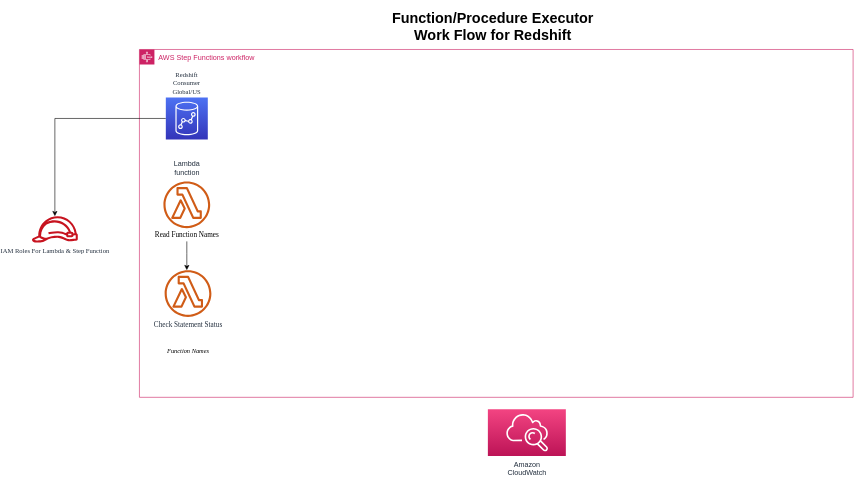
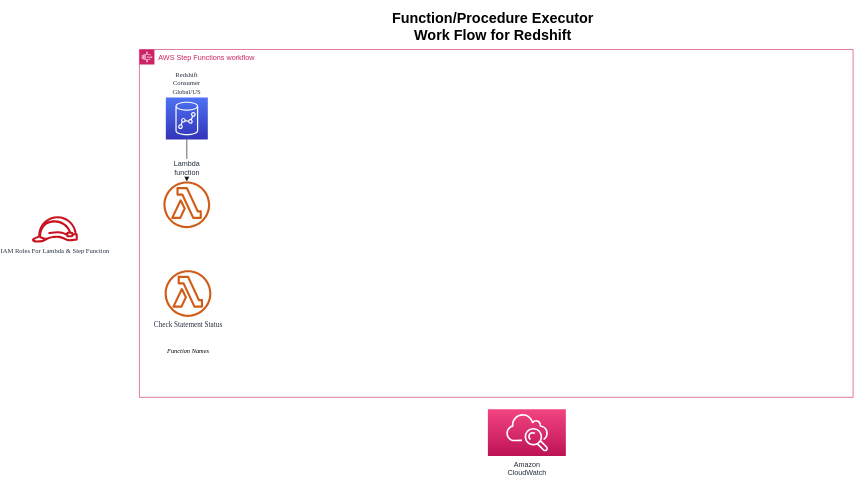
- <mxCell id="5" value="" style="edgeStyle=orthogonalEdgeStyle;rounded=0;orthogonalLoop=1;jettySize=auto;html=1;fontFamily=Verdana;fontSize=12;" edge="1" parent="4" source="6" target="3"><mxGeometry relative="1" as="geometry" /></mxCell>
+ <mxCell id="5" value="" style="edgeStyle=orthogonalEdgeStyle;rounded=0;orthogonalLoop=1;jettySize=auto;html=1;fontFamily=Verdana;fontSize=12;" edge="1" parent="4" source="6" target="10"><mxGeometry relative="1" as="geometry" /></mxCell>
- <mxCell id="9" value="Read Function Names" style="text;strokeColor=none;align=center;fillColor=none;verticalAlign=middle;rounded=0;fontSize=12;fontFamily=Verdana;html=1;" vertex="1" parent="4"><mxGeometry x="9" y="298" width="140" height="22" as="geometry" /></mxCell>
- <mxCell id="8" value="" style="edgeStyle=orthogonalEdgeStyle;rounded=0;orthogonalLoop=1;jettySize=auto;html=1;fontFamily=Verdana;fontSize=12;" edge="1" parent="4" source="9" target="7"><mxGeometry relative="1" as="geometry"><Array as="points"><mxPoint x="79" y="340" /><mxPoint x="79" y="340" /></Array></mxGeometry></mxCell>
